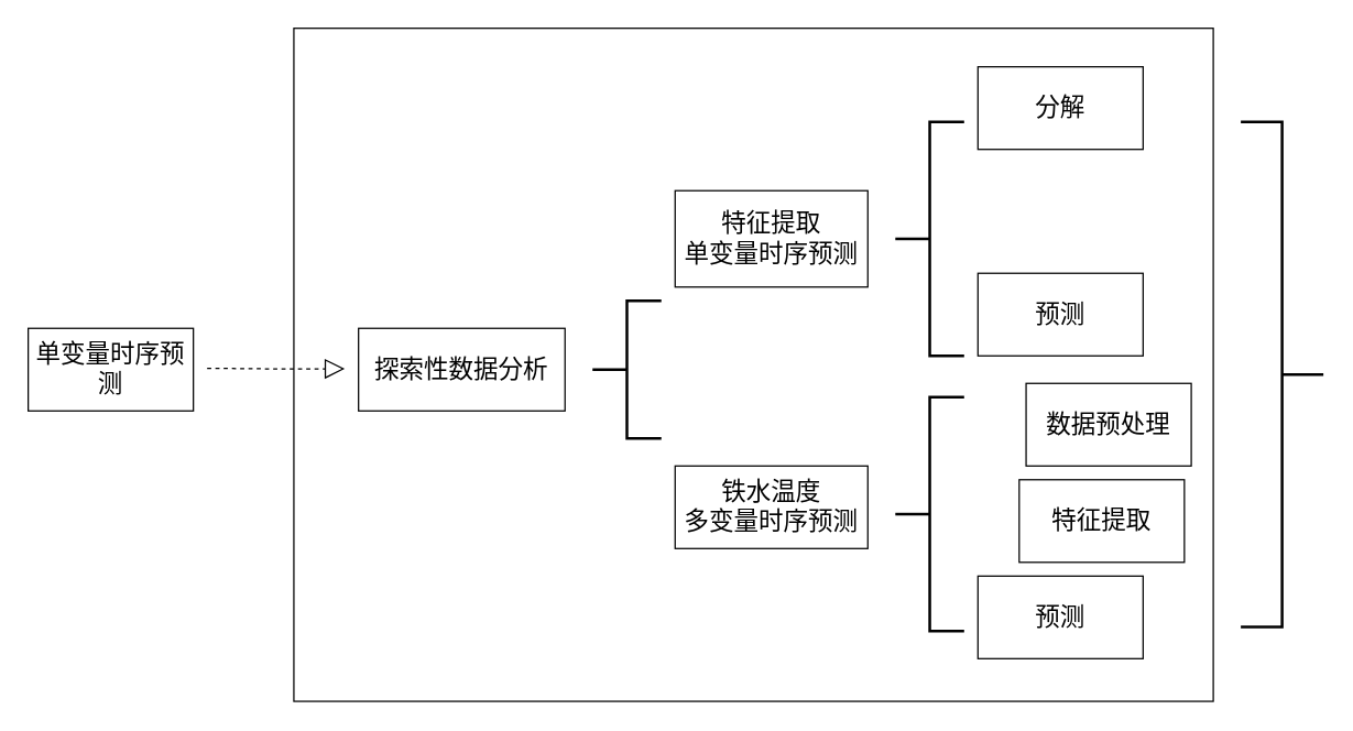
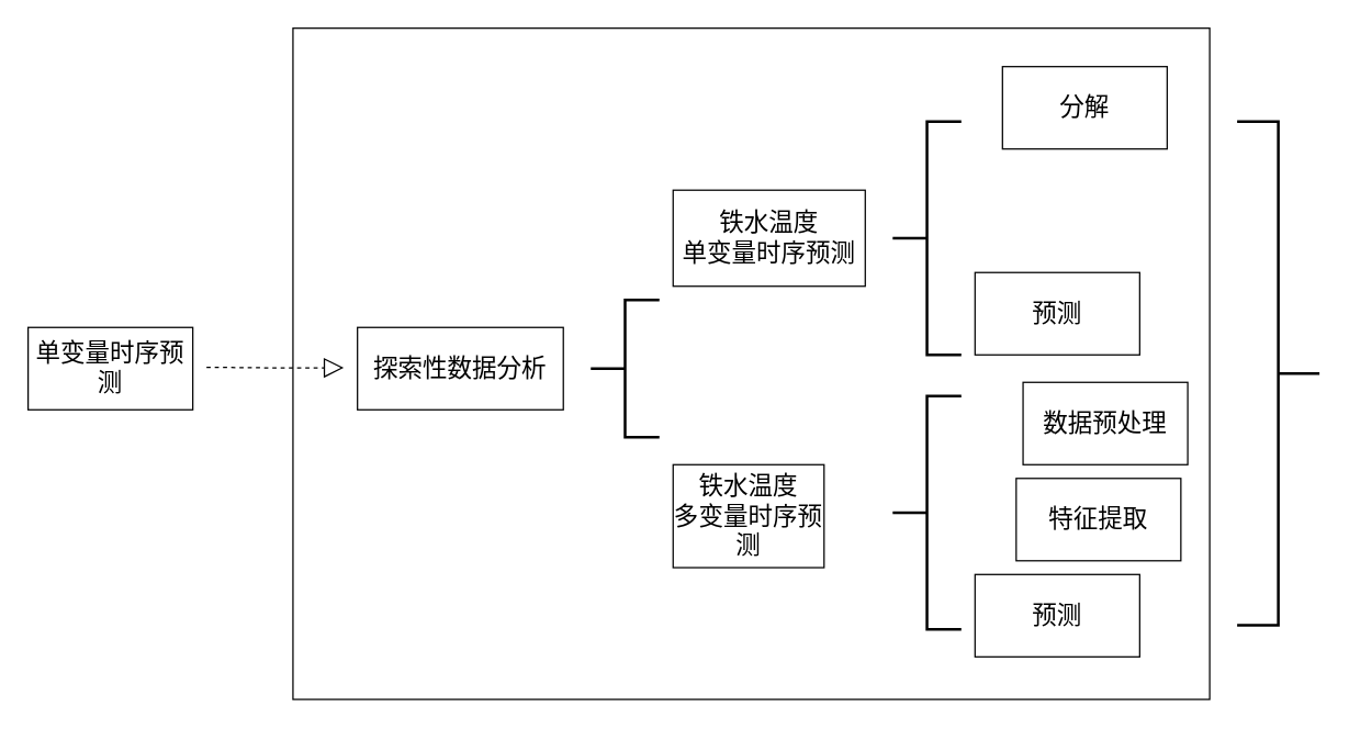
- <mxCell id="6" value="&lt;font style=&quot;font-size: 18px;&quot;&gt;分解&lt;/font&gt;" style="rounded=0;whiteSpace=wrap;html=1;" vertex="1" parent="1"><mxGeometry x="710" y="48" width="120" height="60" as="geometry" /></mxCell>
+ <mxCell id="6" value="&lt;font style=&quot;font-size: 18px;&quot;&gt;分解&lt;/font&gt;" style="rounded=0;whiteSpace=wrap;html=1;" vertex="1" parent="1"><mxGeometry x="730" y="48" width="120" height="60" as="geometry" /></mxCell>
- <mxCell id="3" value="&lt;font style=&quot;font-size: 18px;&quot;&gt;特征提取&lt;br&gt;单变量时序预测&lt;/font&gt;" style="rounded=0;whiteSpace=wrap;html=1;" vertex="1" parent="1"><mxGeometry x="490" y="138" width="140" height="70" as="geometry" /></mxCell>
+ <mxCell id="3" value="&lt;font style=&quot;font-size: 18px;&quot;&gt;铁水温度&lt;br&gt;单变量时序预测&lt;/font&gt;" style="rounded=0;whiteSpace=wrap;html=1;" vertex="1" parent="1"><mxGeometry x="490" y="138" width="140" height="70" as="geometry" /></mxCell>
- <mxCell id="4" value="&lt;font style=&quot;font-size: 18px;&quot;&gt;铁水温度&lt;br&gt;多变量时序预测&lt;/font&gt;" style="rounded=0;whiteSpace=wrap;html=1;" vertex="1" parent="1"><mxGeometry x="490" y="338" width="140" height="60" as="geometry" /></mxCell>
+ <mxCell id="4" value="&lt;font style=&quot;font-size: 18px;&quot;&gt;铁水温度&lt;br&gt;多变量时序预测&lt;/font&gt;" style="rounded=0;whiteSpace=wrap;html=1;" vertex="1" parent="1"><mxGeometry x="490" y="338" width="110" height="75" as="geometry" /></mxCell>
